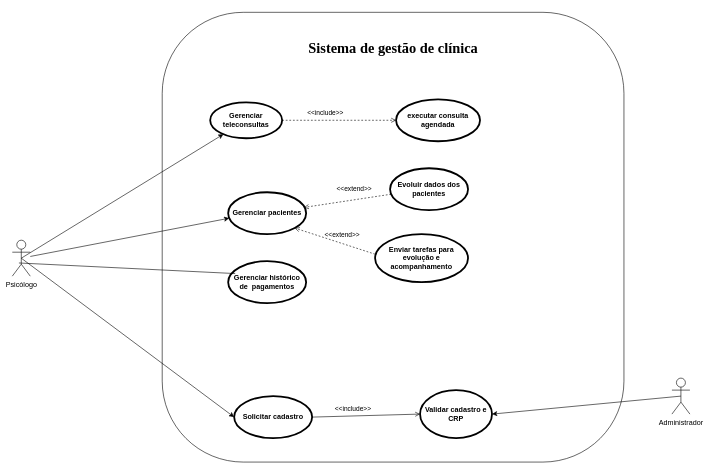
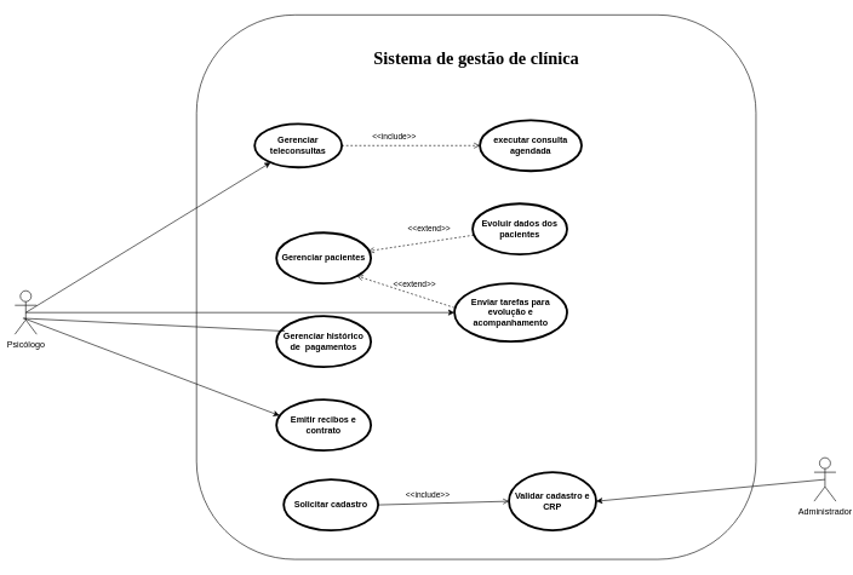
- <mxCell id="14" value="" style="endArrow=classic;html=1;rounded=0;entryX=0.013;entryY=0.619;entryDx=0;entryDy=0;entryPerimeter=0;" parent="1" source="3" target="13" edge="1"><mxGeometry width="50" height="50" relative="1" as="geometry"><mxPoint x="160" y="172" as="sourcePoint" /><mxPoint x="386" y="220" as="targetPoint" /></mxGeometry></mxCell>
+ <mxCell id="10" value="" style="endArrow=classic;html=1;rounded=0;entryX=0.033;entryY=0.314;entryDx=0;entryDy=0;entryPerimeter=0;exitX=0.411;exitY=0.633;exitDx=0;exitDy=0;exitPerimeter=0;" parent="1" source="3" target="9" edge="1"><mxGeometry width="50" height="50" relative="1" as="geometry"><mxPoint x="150" y="210" as="sourcePoint" /><mxPoint x="381" y="363" as="targetPoint" /></mxGeometry></mxCell>
- <mxCell id="17" value="" style="endArrow=classic;html=1;rounded=0;entryX=0;entryY=0.5;entryDx=0;entryDy=0;exitX=0.5;exitY=0.5;exitDx=0;exitDy=0;exitPerimeter=0;" parent="1" source="3" target="16" edge="1"><mxGeometry width="50" height="50" relative="1" as="geometry"><mxPoint x="42" y="448" as="sourcePoint" /><mxPoint x="374" y="502" as="targetPoint" /></mxGeometry></mxCell>
+ <mxCell id="17" value="" style="endArrow=classic;html=1;rounded=0;exitX=0.5;exitY=0.5;exitDx=0;exitDy=0;exitPerimeter=0;" parent="1" source="3" target="22" edge="1"><mxGeometry width="50" height="50" relative="1" as="geometry"><mxPoint x="42" y="448" as="sourcePoint" /><mxPoint x="374" y="502" as="targetPoint" /></mxGeometry></mxCell>
+ <mxCell id="9" value="Emitir recibos e contrato" style="shape=ellipse;html=1;strokeWidth=3;fontStyle=1;whiteSpace=wrap;align=center;perimeter=ellipsePerimeter;" parent="1" vertex="1"><mxGeometry x="380" y="550" width="130" height="70" as="geometry" /></mxCell>
